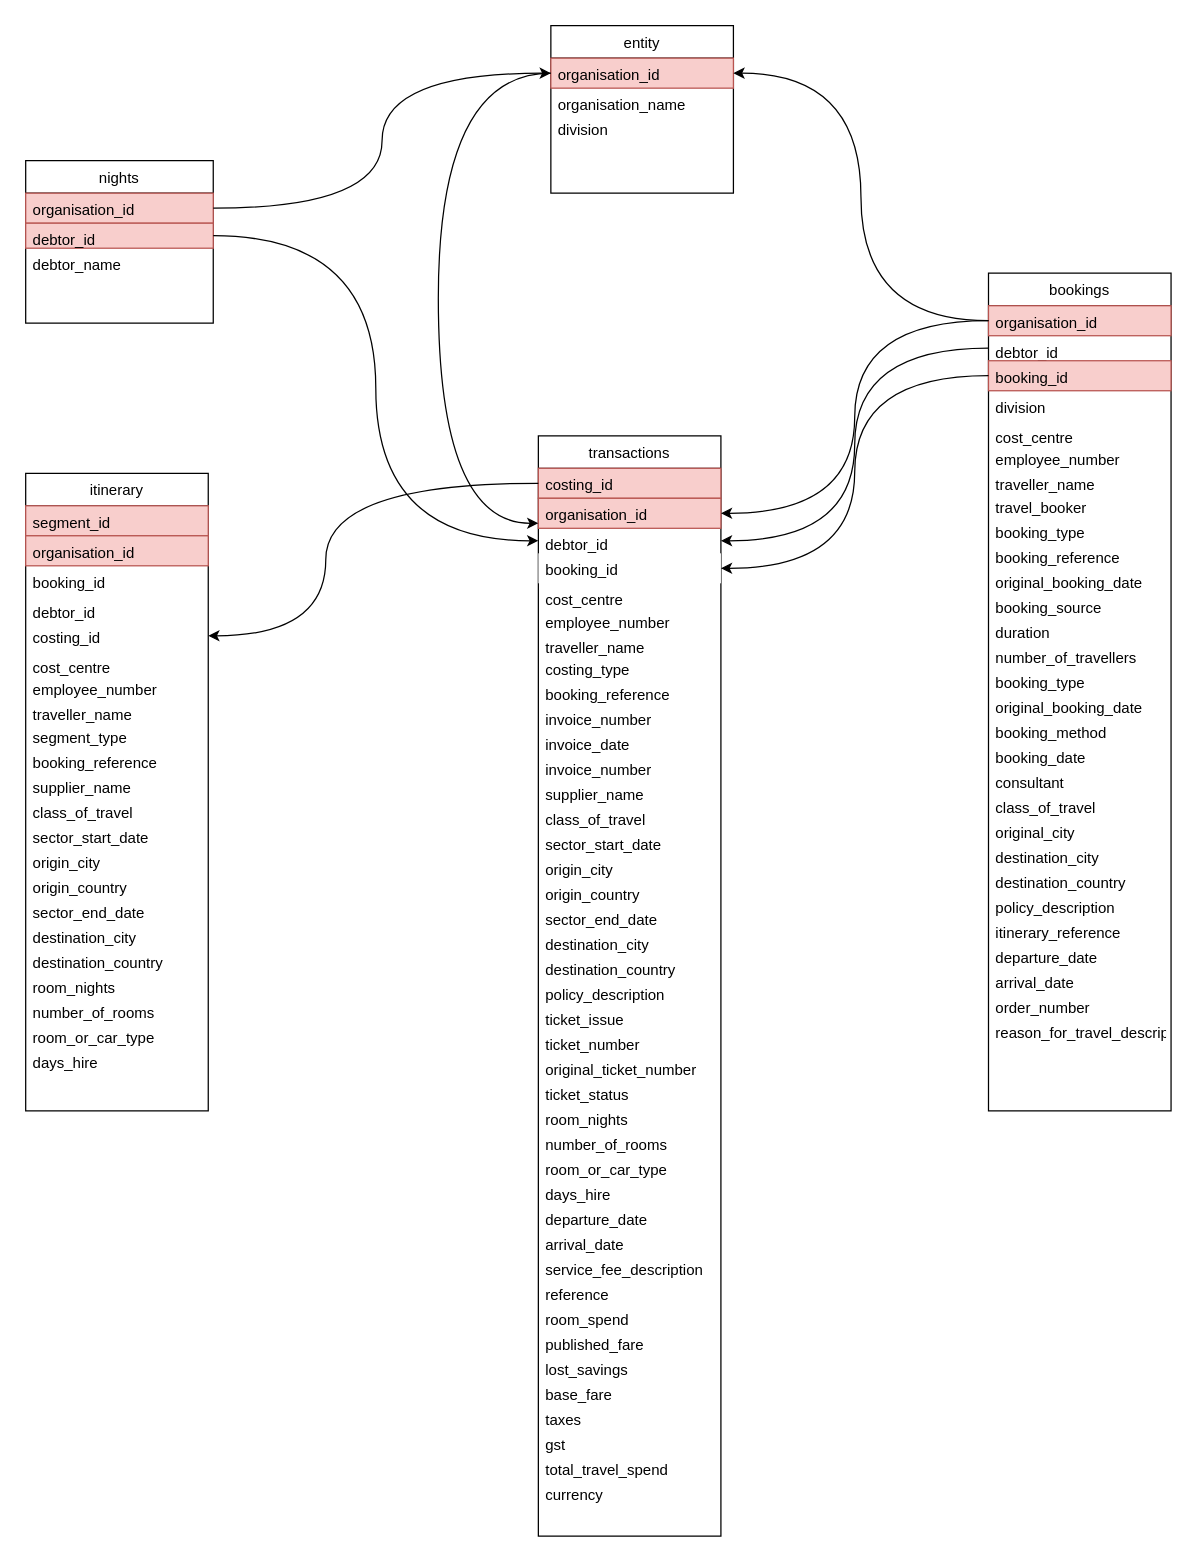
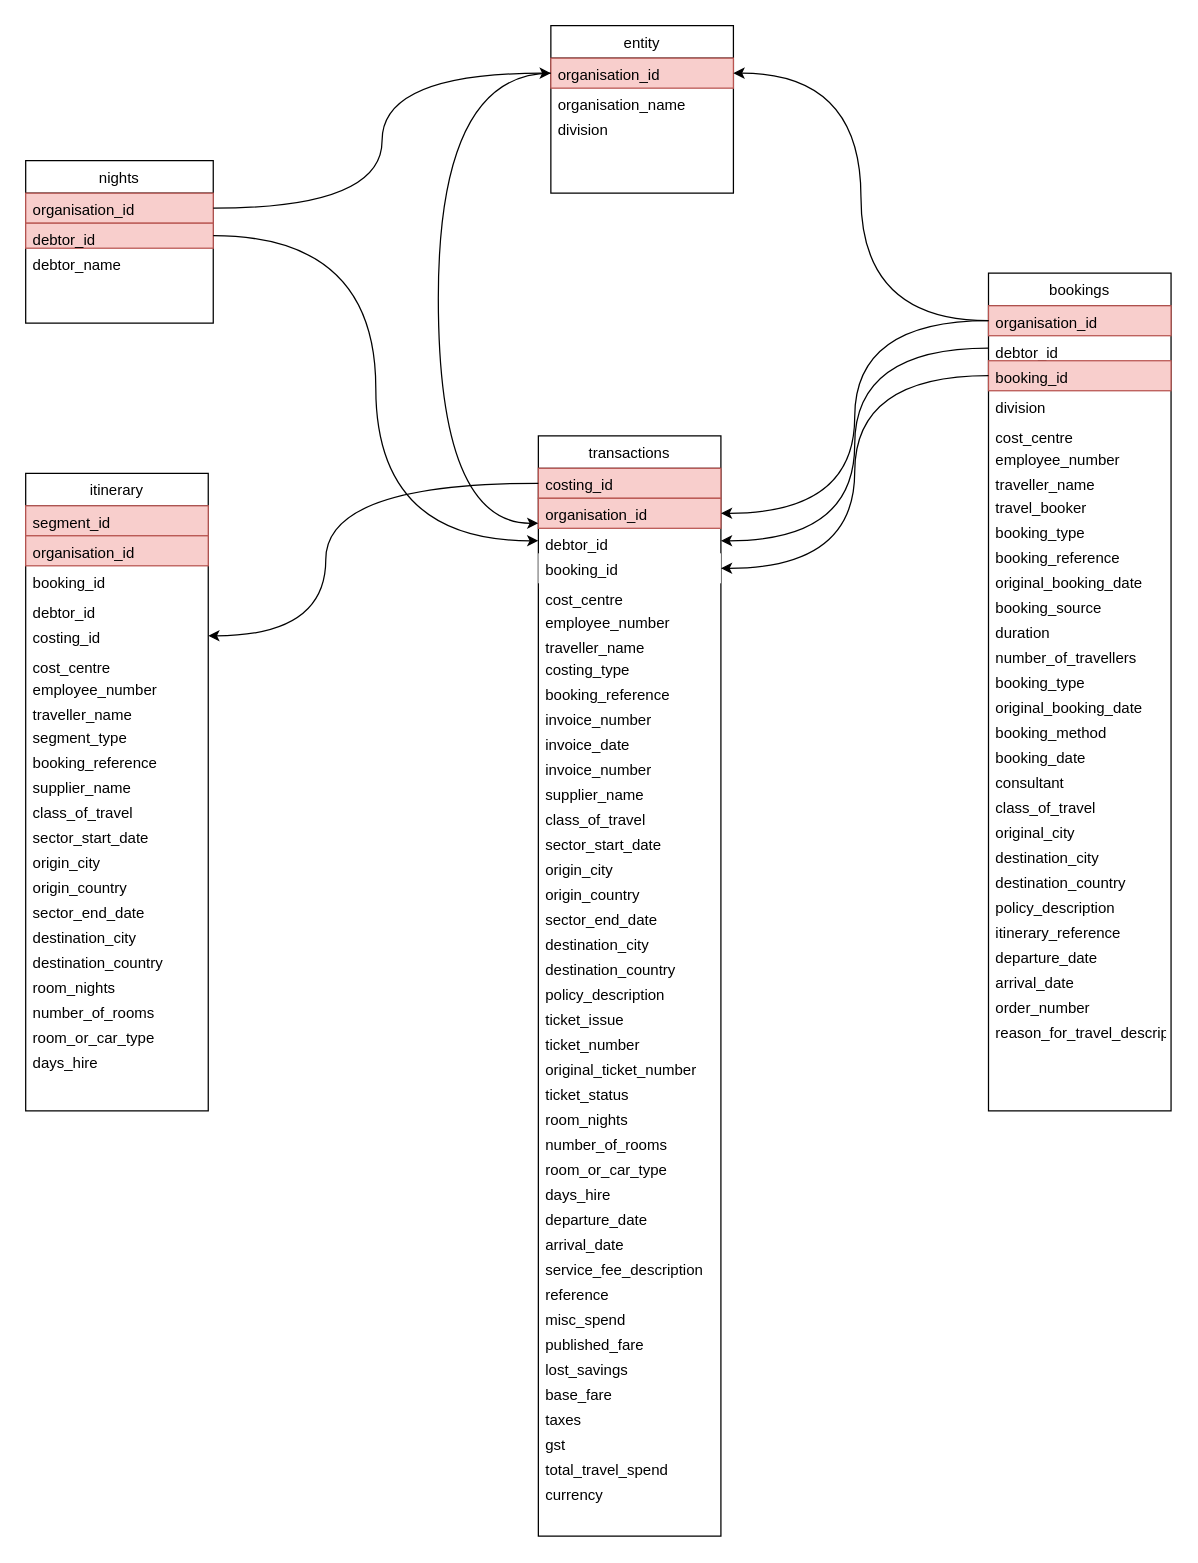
- <mxCell id="36" value="room_spend" style="text;align=left;verticalAlign=top;spacingLeft=4;spacingRight=4;overflow=hidden;rotatable=0;points=[[0,0.5],[1,0.5]];portConstraint=eastwest;rounded=0;shadow=0;html=0;" vertex="1" parent="2"><mxGeometry y="694" width="146" height="20" as="geometry" /></mxCell>
+ <mxCell id="36" value="misc_spend" style="text;align=left;verticalAlign=top;spacingLeft=4;spacingRight=4;overflow=hidden;rotatable=0;points=[[0,0.5],[1,0.5]];portConstraint=eastwest;rounded=0;shadow=0;html=0;" vertex="1" parent="2"><mxGeometry y="694" width="146" height="20" as="geometry" /></mxCell>
